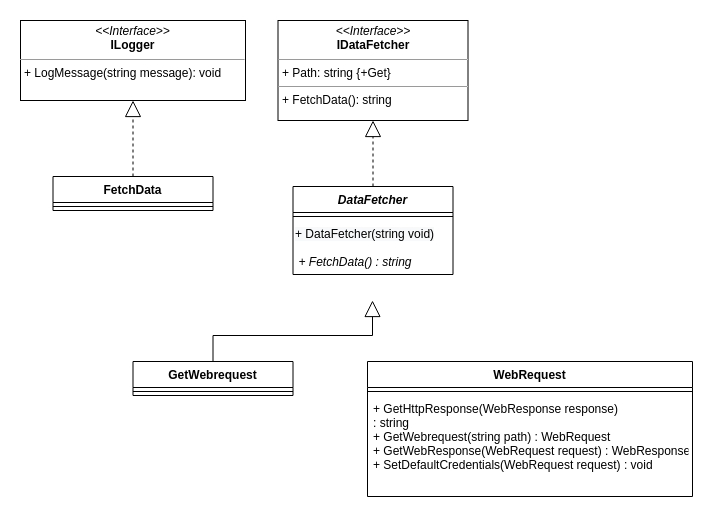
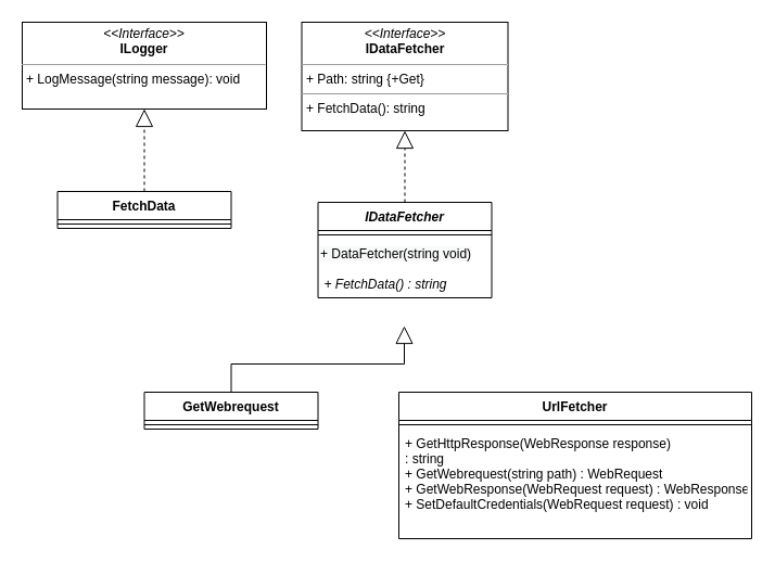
- <mxCell id="13" value="DataFetcher" style="swimlane;fontStyle=3;align=center;verticalAlign=top;childLayout=stackLayout;horizontal=1;startSize=26;horizontalStack=0;resizeParent=1;resizeParentMax=0;resizeLast=0;collapsible=1;marginBottom=0;" vertex="1" parent="1"><mxGeometry x="292.5" y="186" width="160" height="88" as="geometry" /></mxCell>
+ <mxCell id="13" value="IDataFetcher" style="swimlane;fontStyle=3;align=center;verticalAlign=top;childLayout=stackLayout;horizontal=1;startSize=26;horizontalStack=0;resizeParent=1;resizeParentMax=0;resizeLast=0;collapsible=1;marginBottom=0;" vertex="1" parent="1"><mxGeometry x="292.5" y="186" width="160" height="88" as="geometry" /></mxCell>
- <mxCell id="9" value="WebRequest" style="swimlane;fontStyle=1;align=center;verticalAlign=top;childLayout=stackLayout;horizontal=1;startSize=26;horizontalStack=0;resizeParent=1;resizeParentMax=0;resizeLast=0;collapsible=1;marginBottom=0;" vertex="1" parent="1"><mxGeometry x="367" y="361" width="325" height="135" as="geometry" /></mxCell>
+ <mxCell id="9" value="UrlFetcher" style="swimlane;fontStyle=1;align=center;verticalAlign=top;childLayout=stackLayout;horizontal=1;startSize=26;horizontalStack=0;resizeParent=1;resizeParentMax=0;resizeLast=0;collapsible=1;marginBottom=0;" vertex="1" parent="1"><mxGeometry x="367" y="361" width="325" height="135" as="geometry" /></mxCell>
